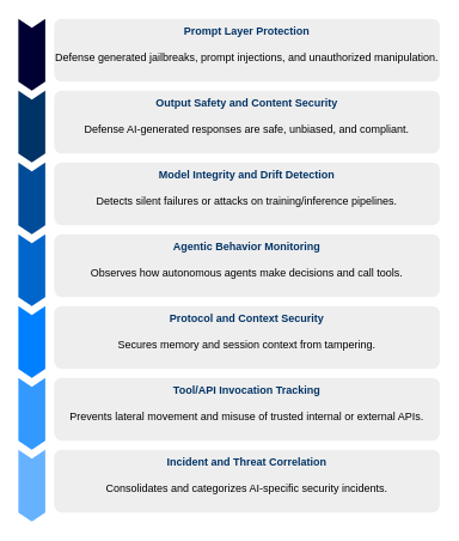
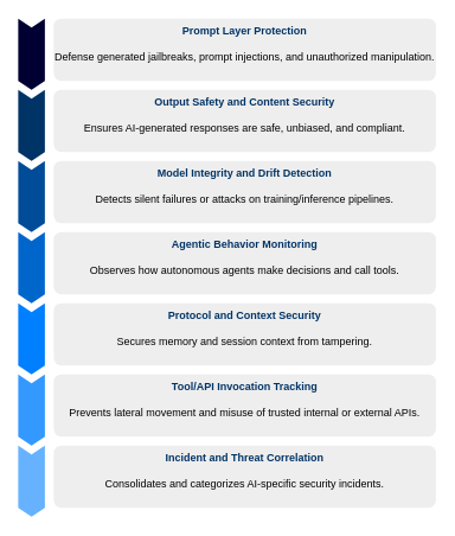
- <mxCell id="8" value="&lt;font style=&quot;&quot;&gt;&lt;font style=&quot;color: rgb(0, 51, 102);&quot;&gt;&lt;b style=&quot;&quot;&gt;Output Safety and Content Security&lt;/b&gt;&lt;/font&gt;&lt;br&gt;&lt;br&gt;Defense AI-generated responses are safe, unbiased, and compliant.&lt;br&gt;&lt;/font&gt;" style="rounded=1;strokeColor=none;fillColor=#EEEEEE;align=center;arcSize=12;verticalAlign=top;whiteSpace=wrap;html=1;fontSize=12;" vertex="1" parent="1"><mxGeometry x="60" y="100" width="430" height="70" as="geometry" /></mxCell>
+ <mxCell id="8" value="&lt;font style=&quot;&quot;&gt;&lt;font style=&quot;color: rgb(0, 51, 102);&quot;&gt;&lt;b style=&quot;&quot;&gt;Output Safety and Content Security&lt;/b&gt;&lt;/font&gt;&lt;br&gt;&lt;br&gt;Ensures AI-generated responses are safe, unbiased, and compliant.&lt;br&gt;&lt;/font&gt;" style="rounded=1;strokeColor=none;fillColor=#EEEEEE;align=center;arcSize=12;verticalAlign=top;whiteSpace=wrap;html=1;fontSize=12;" vertex="1" parent="1"><mxGeometry x="60" y="100" width="430" height="70" as="geometry" /></mxCell>
